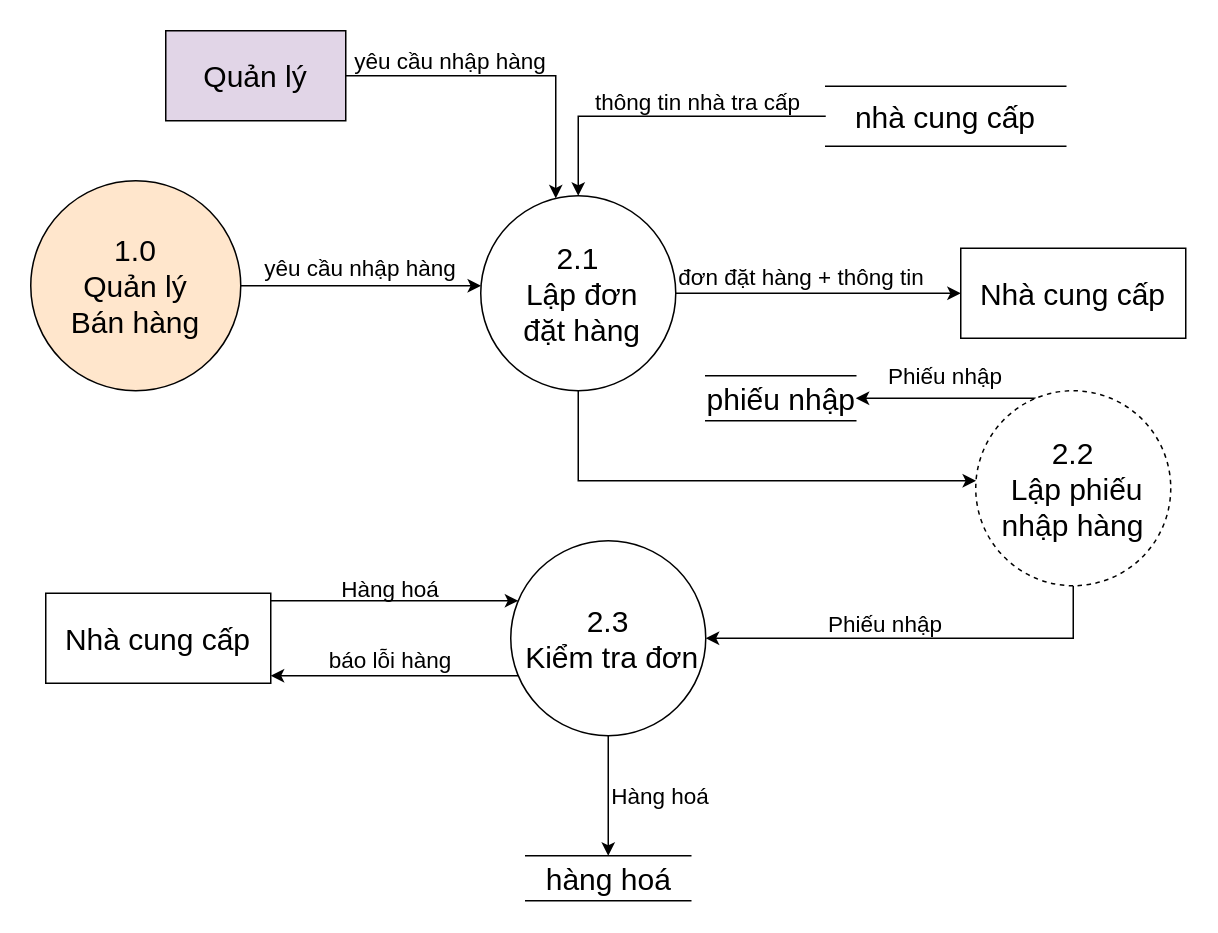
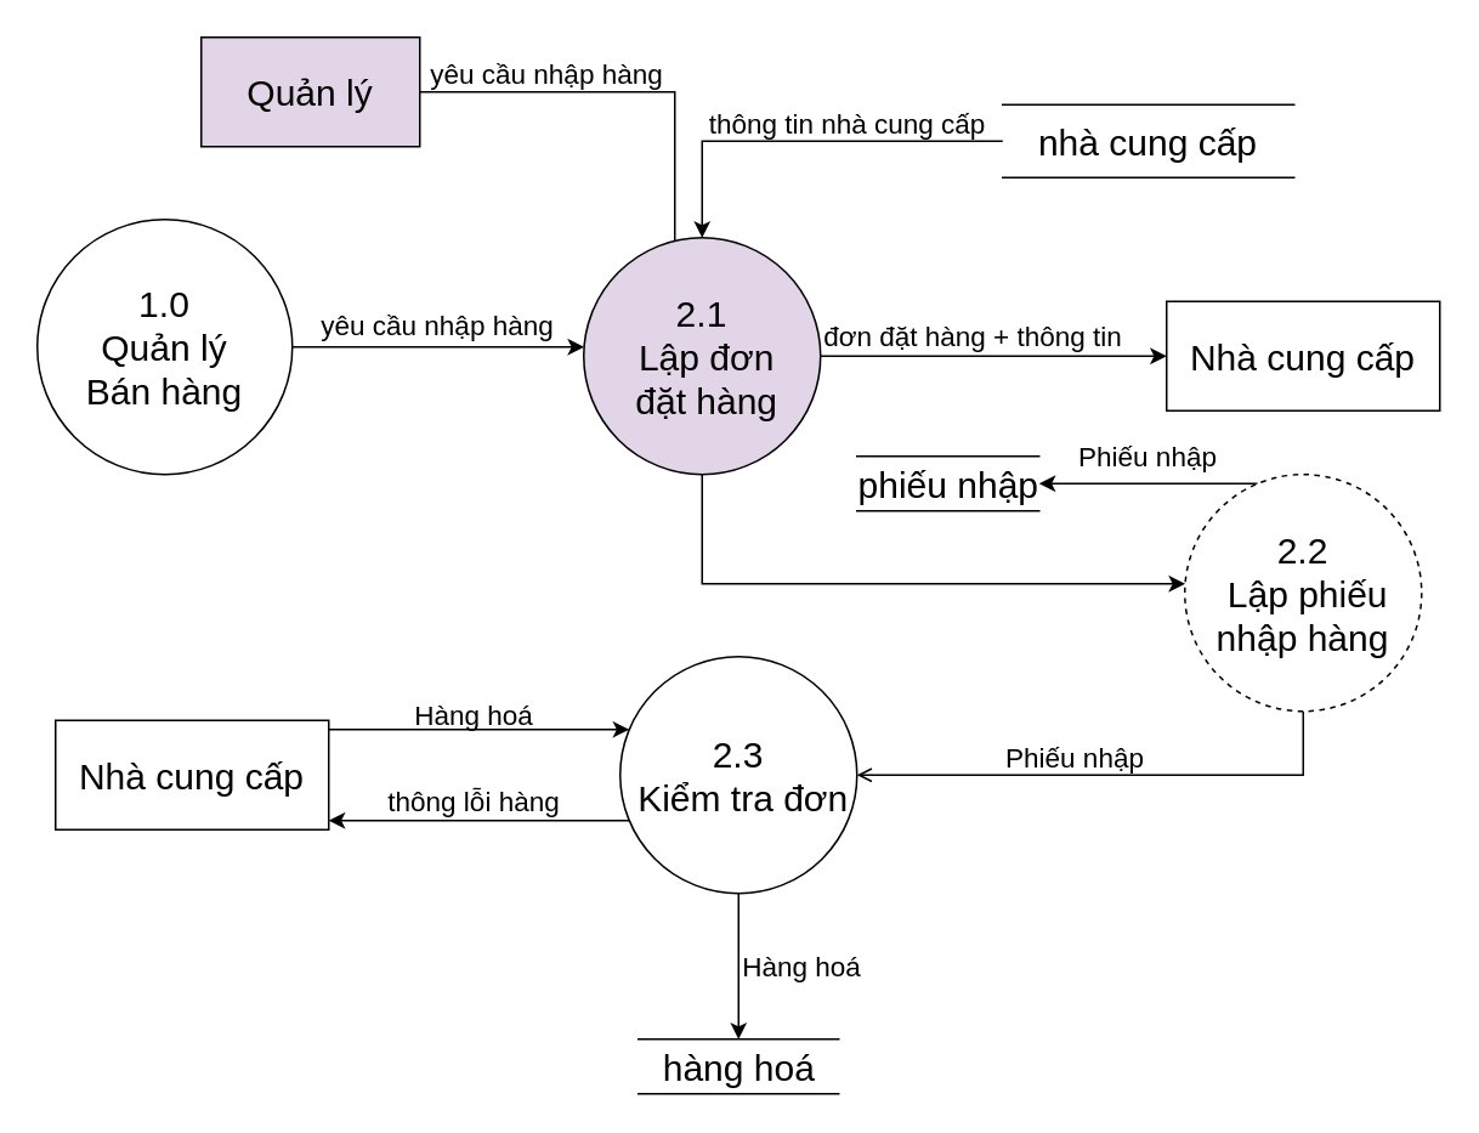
- <mxCell id="26" value="thông tin nhà tra cấp" style="text;html=1;strokeColor=none;fillColor=none;align=center;verticalAlign=middle;whiteSpace=wrap;rounded=0;fontSize=15;" vertex="1" parent="1"><mxGeometry x="360" y="57" width="210" height="20" as="geometry" /></mxCell>
+ <mxCell id="26" value="thông tin nhà cung cấp" style="text;html=1;strokeColor=none;fillColor=none;align=center;verticalAlign=middle;whiteSpace=wrap;rounded=0;fontSize=15;" vertex="1" parent="1"><mxGeometry x="360" y="57" width="210" height="20" as="geometry" /></mxCell>
- <mxCell id="27" style="edgeStyle=orthogonalEdgeStyle;rounded=0;orthogonalLoop=1;jettySize=auto;html=1;" edge="1" parent="1" source="28" target="4"><mxGeometry relative="1" as="geometry"><Array as="points"><mxPoint x="370" y="50" /></Array></mxGeometry></mxCell>
+ <mxCell id="27" style="edgeStyle=orthogonalEdgeStyle;rounded=0;orthogonalLoop=1;jettySize=auto;html=1;endArrow=none;" edge="1" parent="1" source="28" target="4"><mxGeometry relative="1" as="geometry"><Array as="points"><mxPoint x="370" y="50" /></Array></mxGeometry></mxCell>
- <mxCell id="7" value="&lt;font style=&quot;font-size: 20px&quot;&gt;1.0&lt;br&gt;Quản lý &lt;br&gt;Bán hàng&lt;br&gt;&lt;/font&gt;" style="ellipse;whiteSpace=wrap;html=1;aspect=fixed;fillColor=#ffe6cc;" parent="1" vertex="1"><mxGeometry x="20" y="120" width="140" height="140" as="geometry" /></mxCell>
+ <mxCell id="7" value="&lt;font style=&quot;font-size: 20px&quot;&gt;1.0&lt;br&gt;Quản lý &lt;br&gt;Bán hàng&lt;br&gt;&lt;/font&gt;" style="ellipse;whiteSpace=wrap;html=1;aspect=fixed;" parent="1" vertex="1"><mxGeometry x="20" y="120" width="140" height="140" as="geometry" /></mxCell>
- <mxCell id="4" value="&lt;font style=&quot;font-size: 20px&quot;&gt;2.1&lt;br&gt;&amp;nbsp;Lập đơn&lt;br&gt;&amp;nbsp;đặt hàng&lt;br&gt;&lt;/font&gt;" style="ellipse;whiteSpace=wrap;html=1;aspect=fixed;" parent="1" vertex="1"><mxGeometry x="320" y="130" width="130" height="130" as="geometry" /></mxCell>
+ <mxCell id="4" value="&lt;font style=&quot;font-size: 20px&quot;&gt;2.1&lt;br&gt;&amp;nbsp;Lập đơn&lt;br&gt;&amp;nbsp;đặt hàng&lt;br&gt;&lt;/font&gt;" style="ellipse;whiteSpace=wrap;html=1;aspect=fixed;fillColor=#e1d5e7;" parent="1" vertex="1"><mxGeometry x="320" y="130" width="130" height="130" as="geometry" /></mxCell>
- <mxCell id="9" style="edgeStyle=orthogonalEdgeStyle;rounded=0;orthogonalLoop=1;jettySize=auto;html=1;entryX=1;entryY=0.5;entryDx=0;entryDy=0;" parent="1" source="10" target="13" edge="1"><mxGeometry relative="1" as="geometry"><Array as="points"><mxPoint x="715" y="425" /></Array></mxGeometry></mxCell>
+ <mxCell id="9" style="edgeStyle=orthogonalEdgeStyle;rounded=0;orthogonalLoop=1;jettySize=auto;html=1;entryX=1;entryY=0.5;entryDx=0;entryDy=0;endArrow=open;" parent="1" source="10" target="13" edge="1"><mxGeometry relative="1" as="geometry"><Array as="points"><mxPoint x="715" y="425" /></Array></mxGeometry></mxCell>
- <mxCell id="21" value="&lt;span style=&quot;font-size: 15px&quot;&gt;báo lỗi hàng&lt;br&gt;&lt;/span&gt;" style="text;html=1;strokeColor=none;fillColor=none;align=center;verticalAlign=middle;whiteSpace=wrap;rounded=0;" parent="1" vertex="1"><mxGeometry x="170" y="429" width="180" height="20" as="geometry" /></mxCell>
+ <mxCell id="21" value="&lt;span style=&quot;font-size: 15px&quot;&gt;thông lỗi hàng&lt;br&gt;&lt;/span&gt;" style="text;html=1;strokeColor=none;fillColor=none;align=center;verticalAlign=middle;whiteSpace=wrap;rounded=0;" parent="1" vertex="1"><mxGeometry x="170" y="429" width="180" height="20" as="geometry" /></mxCell>
